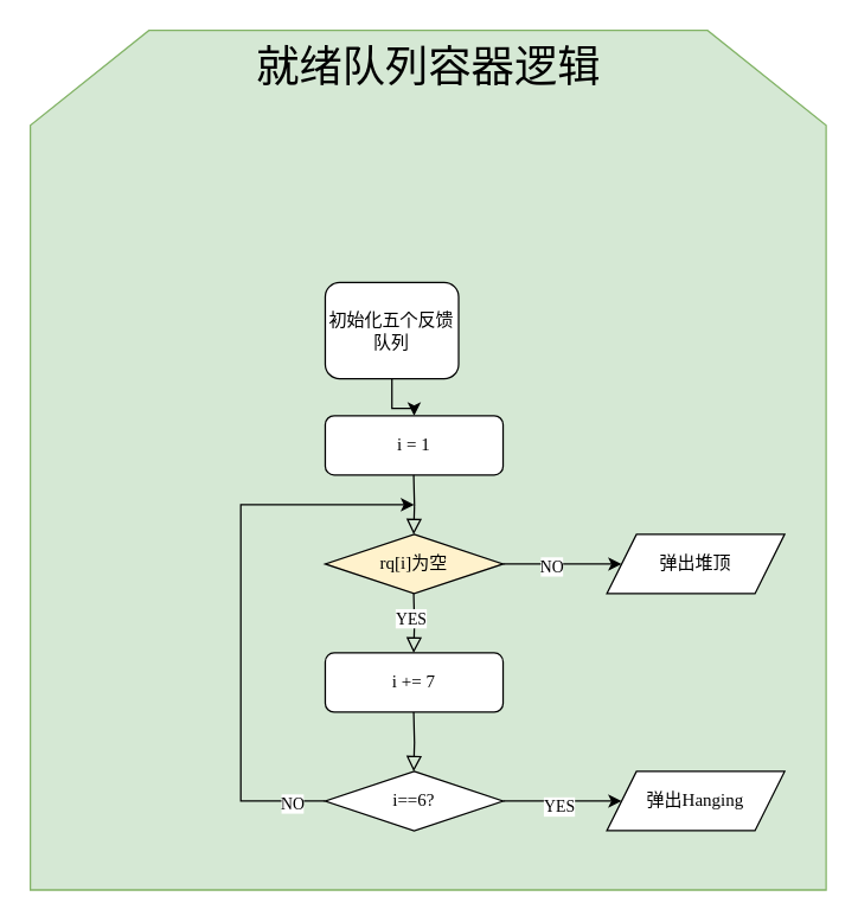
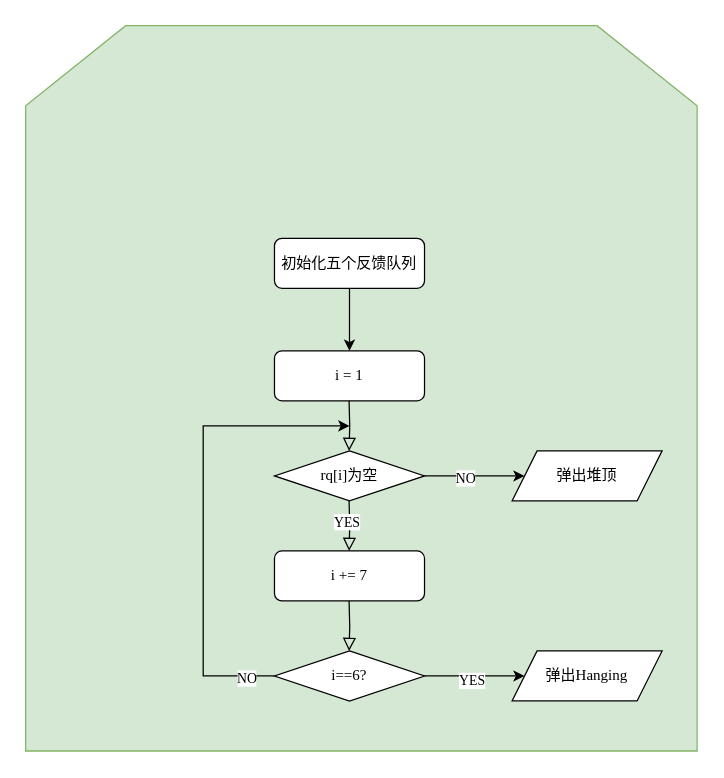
- <mxCell id="21" value="&lt;font style=&quot;font-size: 29px;&quot;&gt;就绪队列容器逻辑&lt;/font&gt;" style="text;html=1;align=center;verticalAlign=middle;whiteSpace=wrap;rounded=0;" parent="1" vertex="1"><mxGeometry x="149" y="20" width="280" height="50" as="geometry" /></mxCell>
- <mxCell id="4" value="初始化五个反馈队列" style="rounded=1;whiteSpace=wrap;html=1;fontSize=12;glass=0;strokeWidth=1;shadow=0;fontFamily=Times New Roman;" parent="1" vertex="1"><mxGeometry x="219" y="190" width="90" height="65" as="geometry" /></mxCell>
+ <mxCell id="4" value="初始化五个反馈队列" style="rounded=1;whiteSpace=wrap;html=1;fontSize=12;glass=0;strokeWidth=1;shadow=0;fontFamily=Times New Roman;" parent="1" vertex="1"><mxGeometry x="219" y="190" width="120" height="40" as="geometry" /></mxCell>
- <mxCell id="6" value="rq[i]为空" style="rhombus;whiteSpace=wrap;html=1;fontFamily=Times New Roman;fillColor=#fff2cc;" parent="1" vertex="1"><mxGeometry x="219" y="360" width="120" height="40" as="geometry" /></mxCell>
+ <mxCell id="6" value="rq[i]为空" style="rhombus;whiteSpace=wrap;html=1;fontFamily=Times New Roman;" parent="1" vertex="1"><mxGeometry x="219" y="360" width="120" height="40" as="geometry" /></mxCell>
